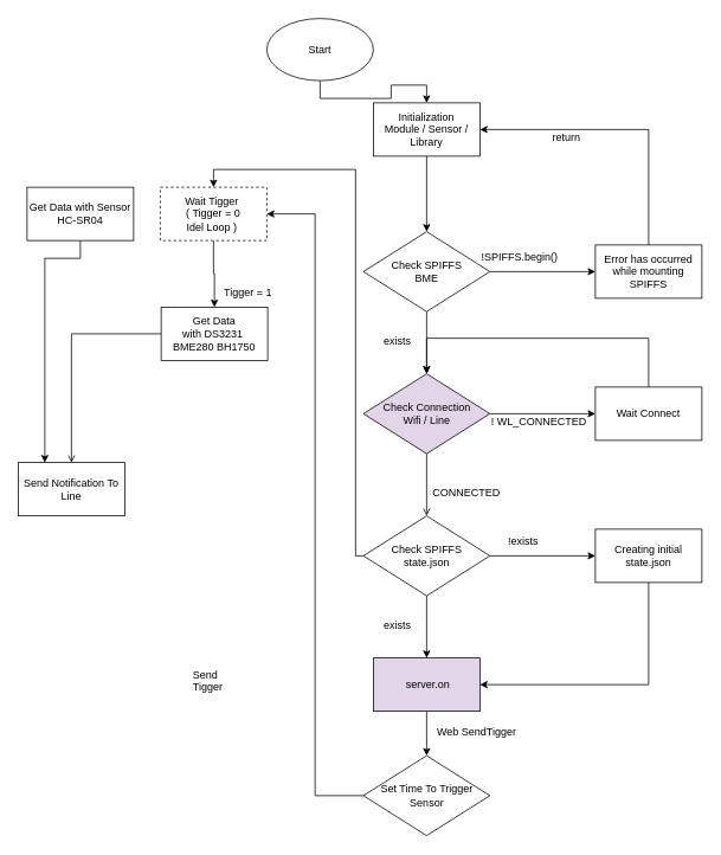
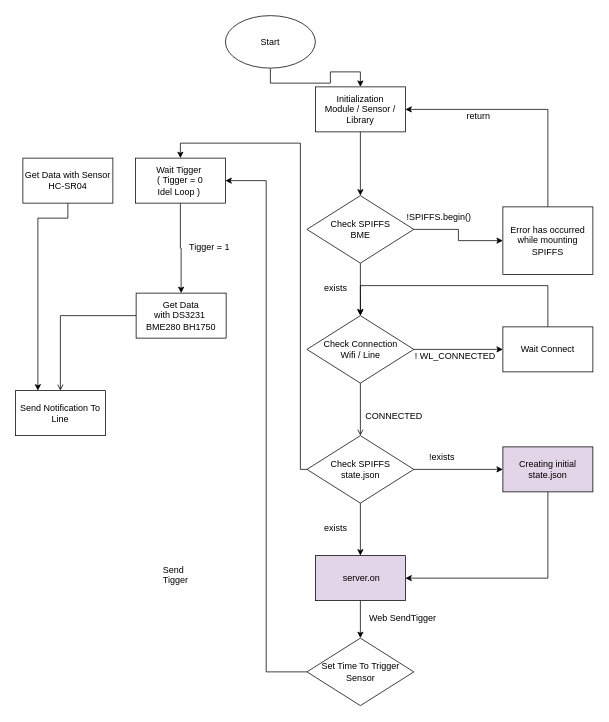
- <mxCell id="37" value="Wait Tigger&amp;nbsp;&lt;br&gt;( Tigger = 0 &lt;br&gt;Idel Loop )&amp;nbsp;" style="rounded=0;whiteSpace=wrap;html=1;dashed=1;" vertex="1" parent="1"><mxGeometry x="180" y="210" width="120" height="60" as="geometry" /></mxCell>
+ <mxCell id="37" value="Wait Tigger&amp;nbsp;&lt;br&gt;( Tigger = 0 &lt;br&gt;Idel Loop )&amp;nbsp;" style="rounded=0;whiteSpace=wrap;html=1;" vertex="1" parent="1"><mxGeometry x="180" y="210" width="120" height="60" as="geometry" /></mxCell>
- <mxCell id="10" value="Error has occurred while mounting SPIFFS" style="rounded=0;whiteSpace=wrap;html=1;" vertex="1" parent="1"><mxGeometry x="670" y="275" width="120" height="60" as="geometry" /></mxCell>
+ <mxCell id="10" value="Error has occurred while mounting SPIFFS" style="rounded=0;whiteSpace=wrap;html=1;" vertex="1" parent="1"><mxGeometry x="670" y="275" width="120" height="90" as="geometry" /></mxCell>
- <mxCell id="32" value="Get Data with&amp;nbsp;DS3231&amp;nbsp;&lt;br&gt;BME280&amp;nbsp;BH1750" style="rounded=0;whiteSpace=wrap;html=1;" vertex="1" parent="1"><mxGeometry x="181" y="345" width="120" height="60" as="geometry" /></mxCell>
+ <mxCell id="32" value="Get Data with&amp;nbsp;DS3231&amp;nbsp;&lt;br&gt;BME280&amp;nbsp;BH1750" style="rounded=0;whiteSpace=wrap;html=1;" vertex="1" parent="1"><mxGeometry x="181" y="390" width="120" height="60" as="geometry" /></mxCell>
- <mxCell id="13" value="Check Connection&lt;br&gt;Wifi / Line" style="rhombus;whiteSpace=wrap;html=1;fillColor=#e1d5e7;" vertex="1" parent="1"><mxGeometry x="408.75" y="420" width="142.5" height="90" as="geometry" /></mxCell>
+ <mxCell id="13" value="Check Connection&lt;br&gt;Wifi / Line" style="rhombus;whiteSpace=wrap;html=1;" vertex="1" parent="1"><mxGeometry x="408.75" y="420" width="142.5" height="90" as="geometry" /></mxCell>
- <mxCell id="21" value="Creating initial state.json" style="rounded=0;whiteSpace=wrap;html=1;" vertex="1" parent="1"><mxGeometry x="670" y="595" width="120" height="60" as="geometry" /></mxCell>
+ <mxCell id="21" value="Creating initial state.json" style="rounded=0;whiteSpace=wrap;html=1;fillColor=#e1d5e7;" vertex="1" parent="1"><mxGeometry x="670" y="595" width="120" height="60" as="geometry" /></mxCell>
